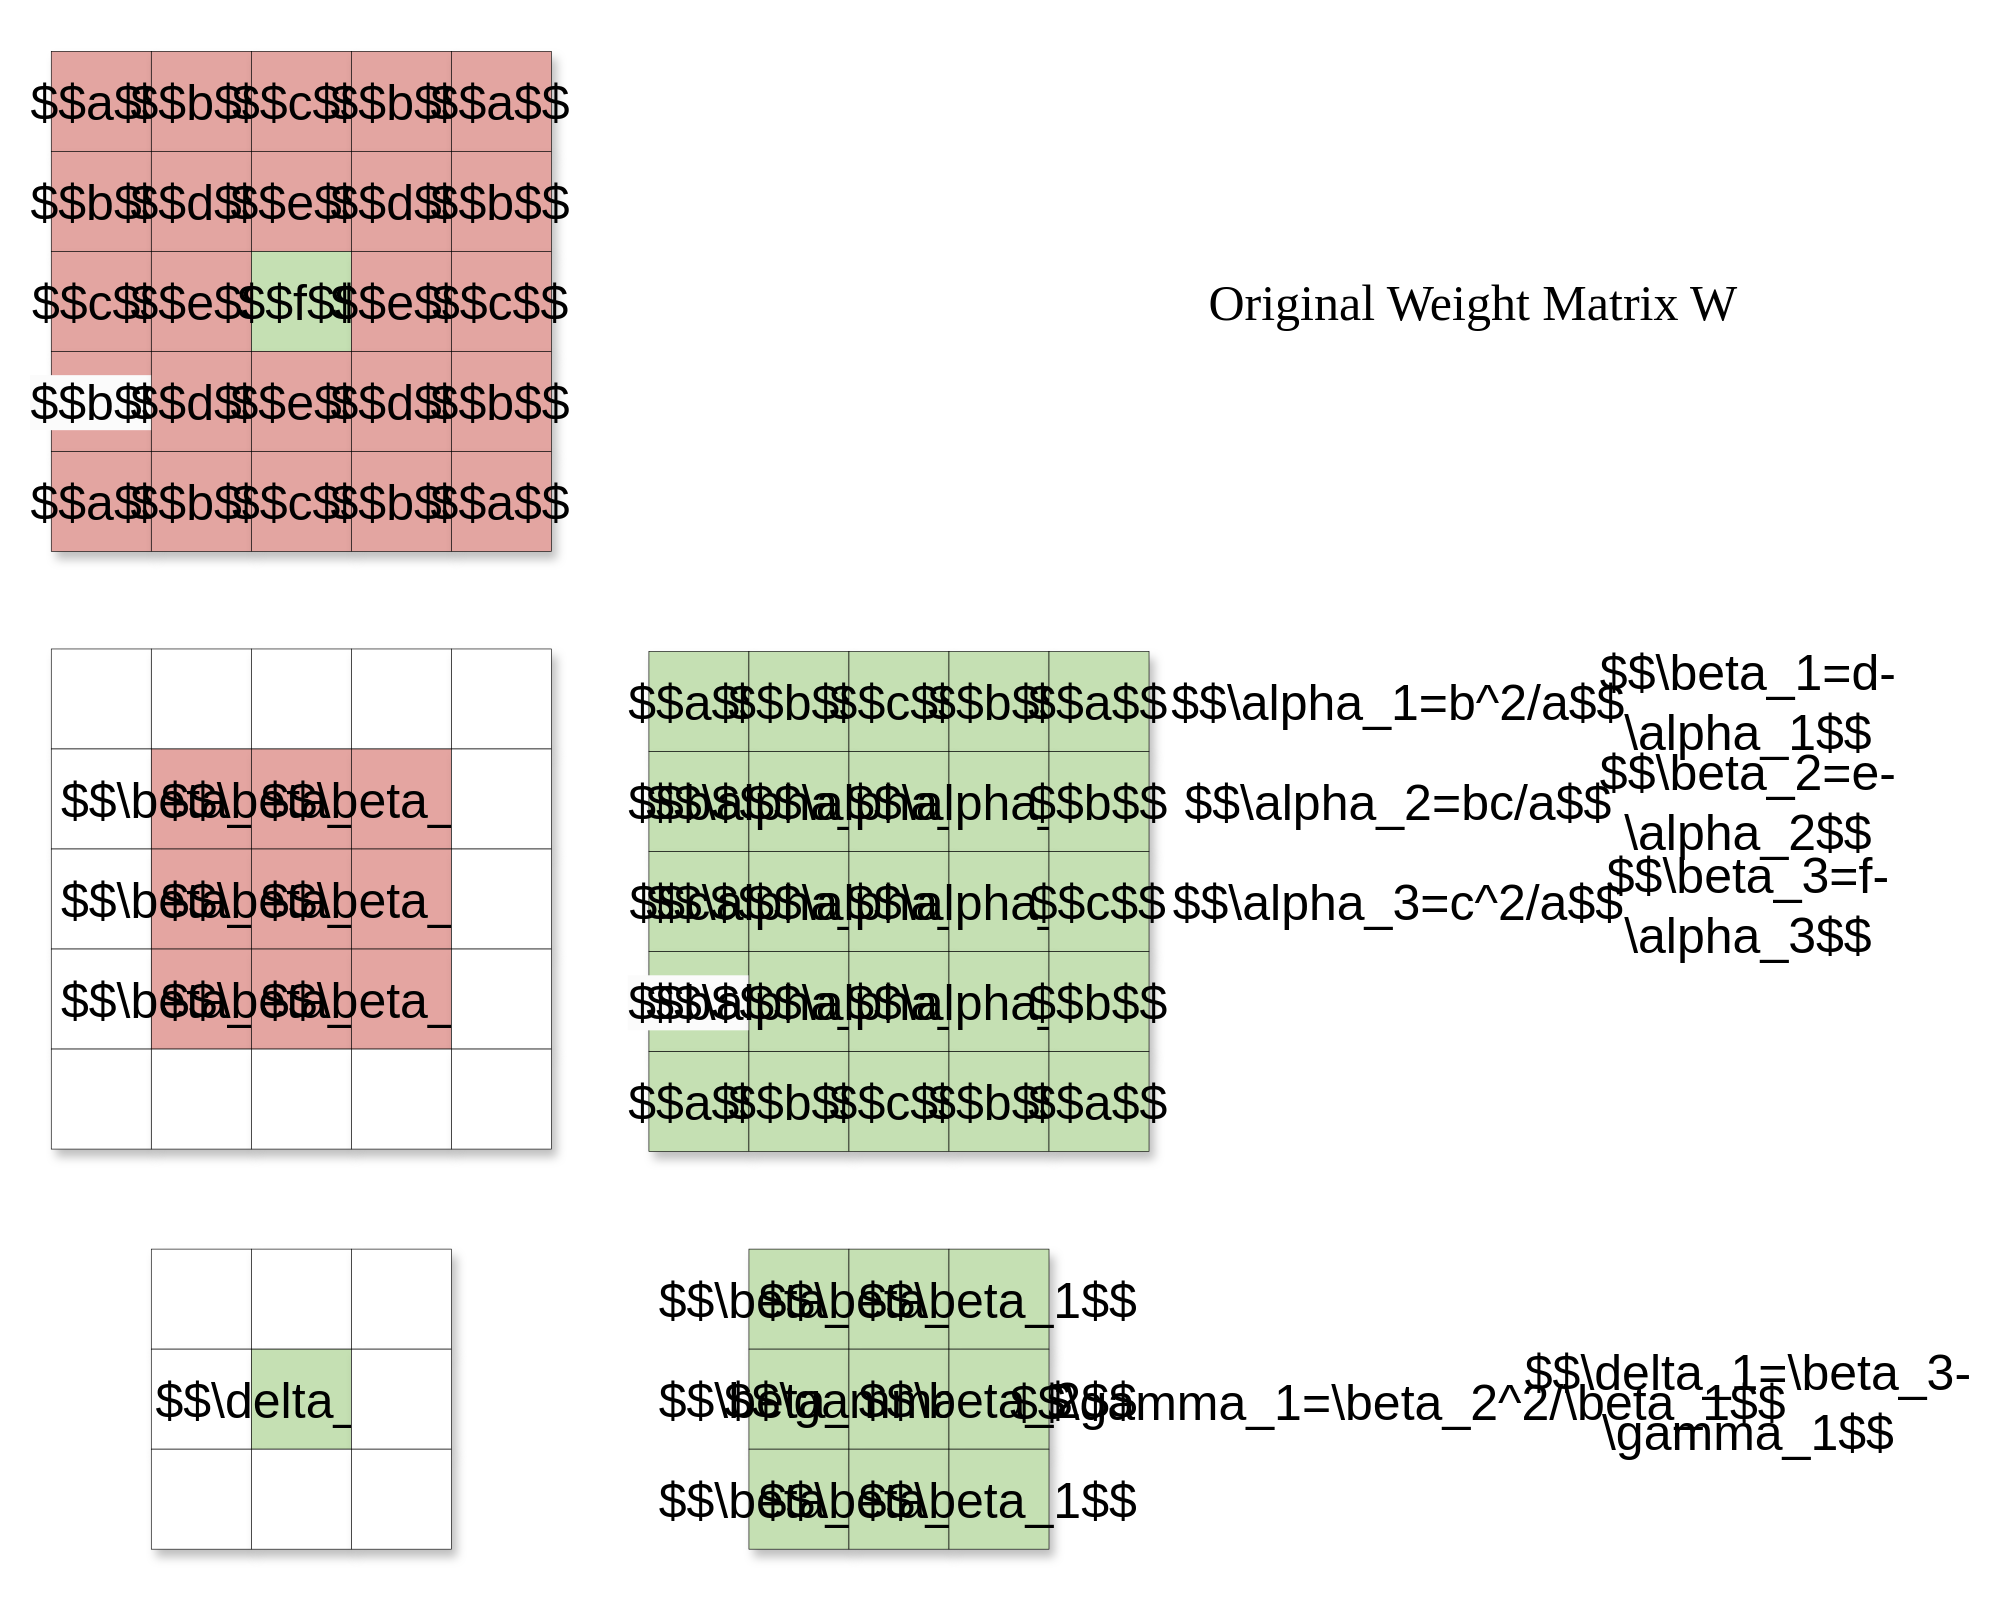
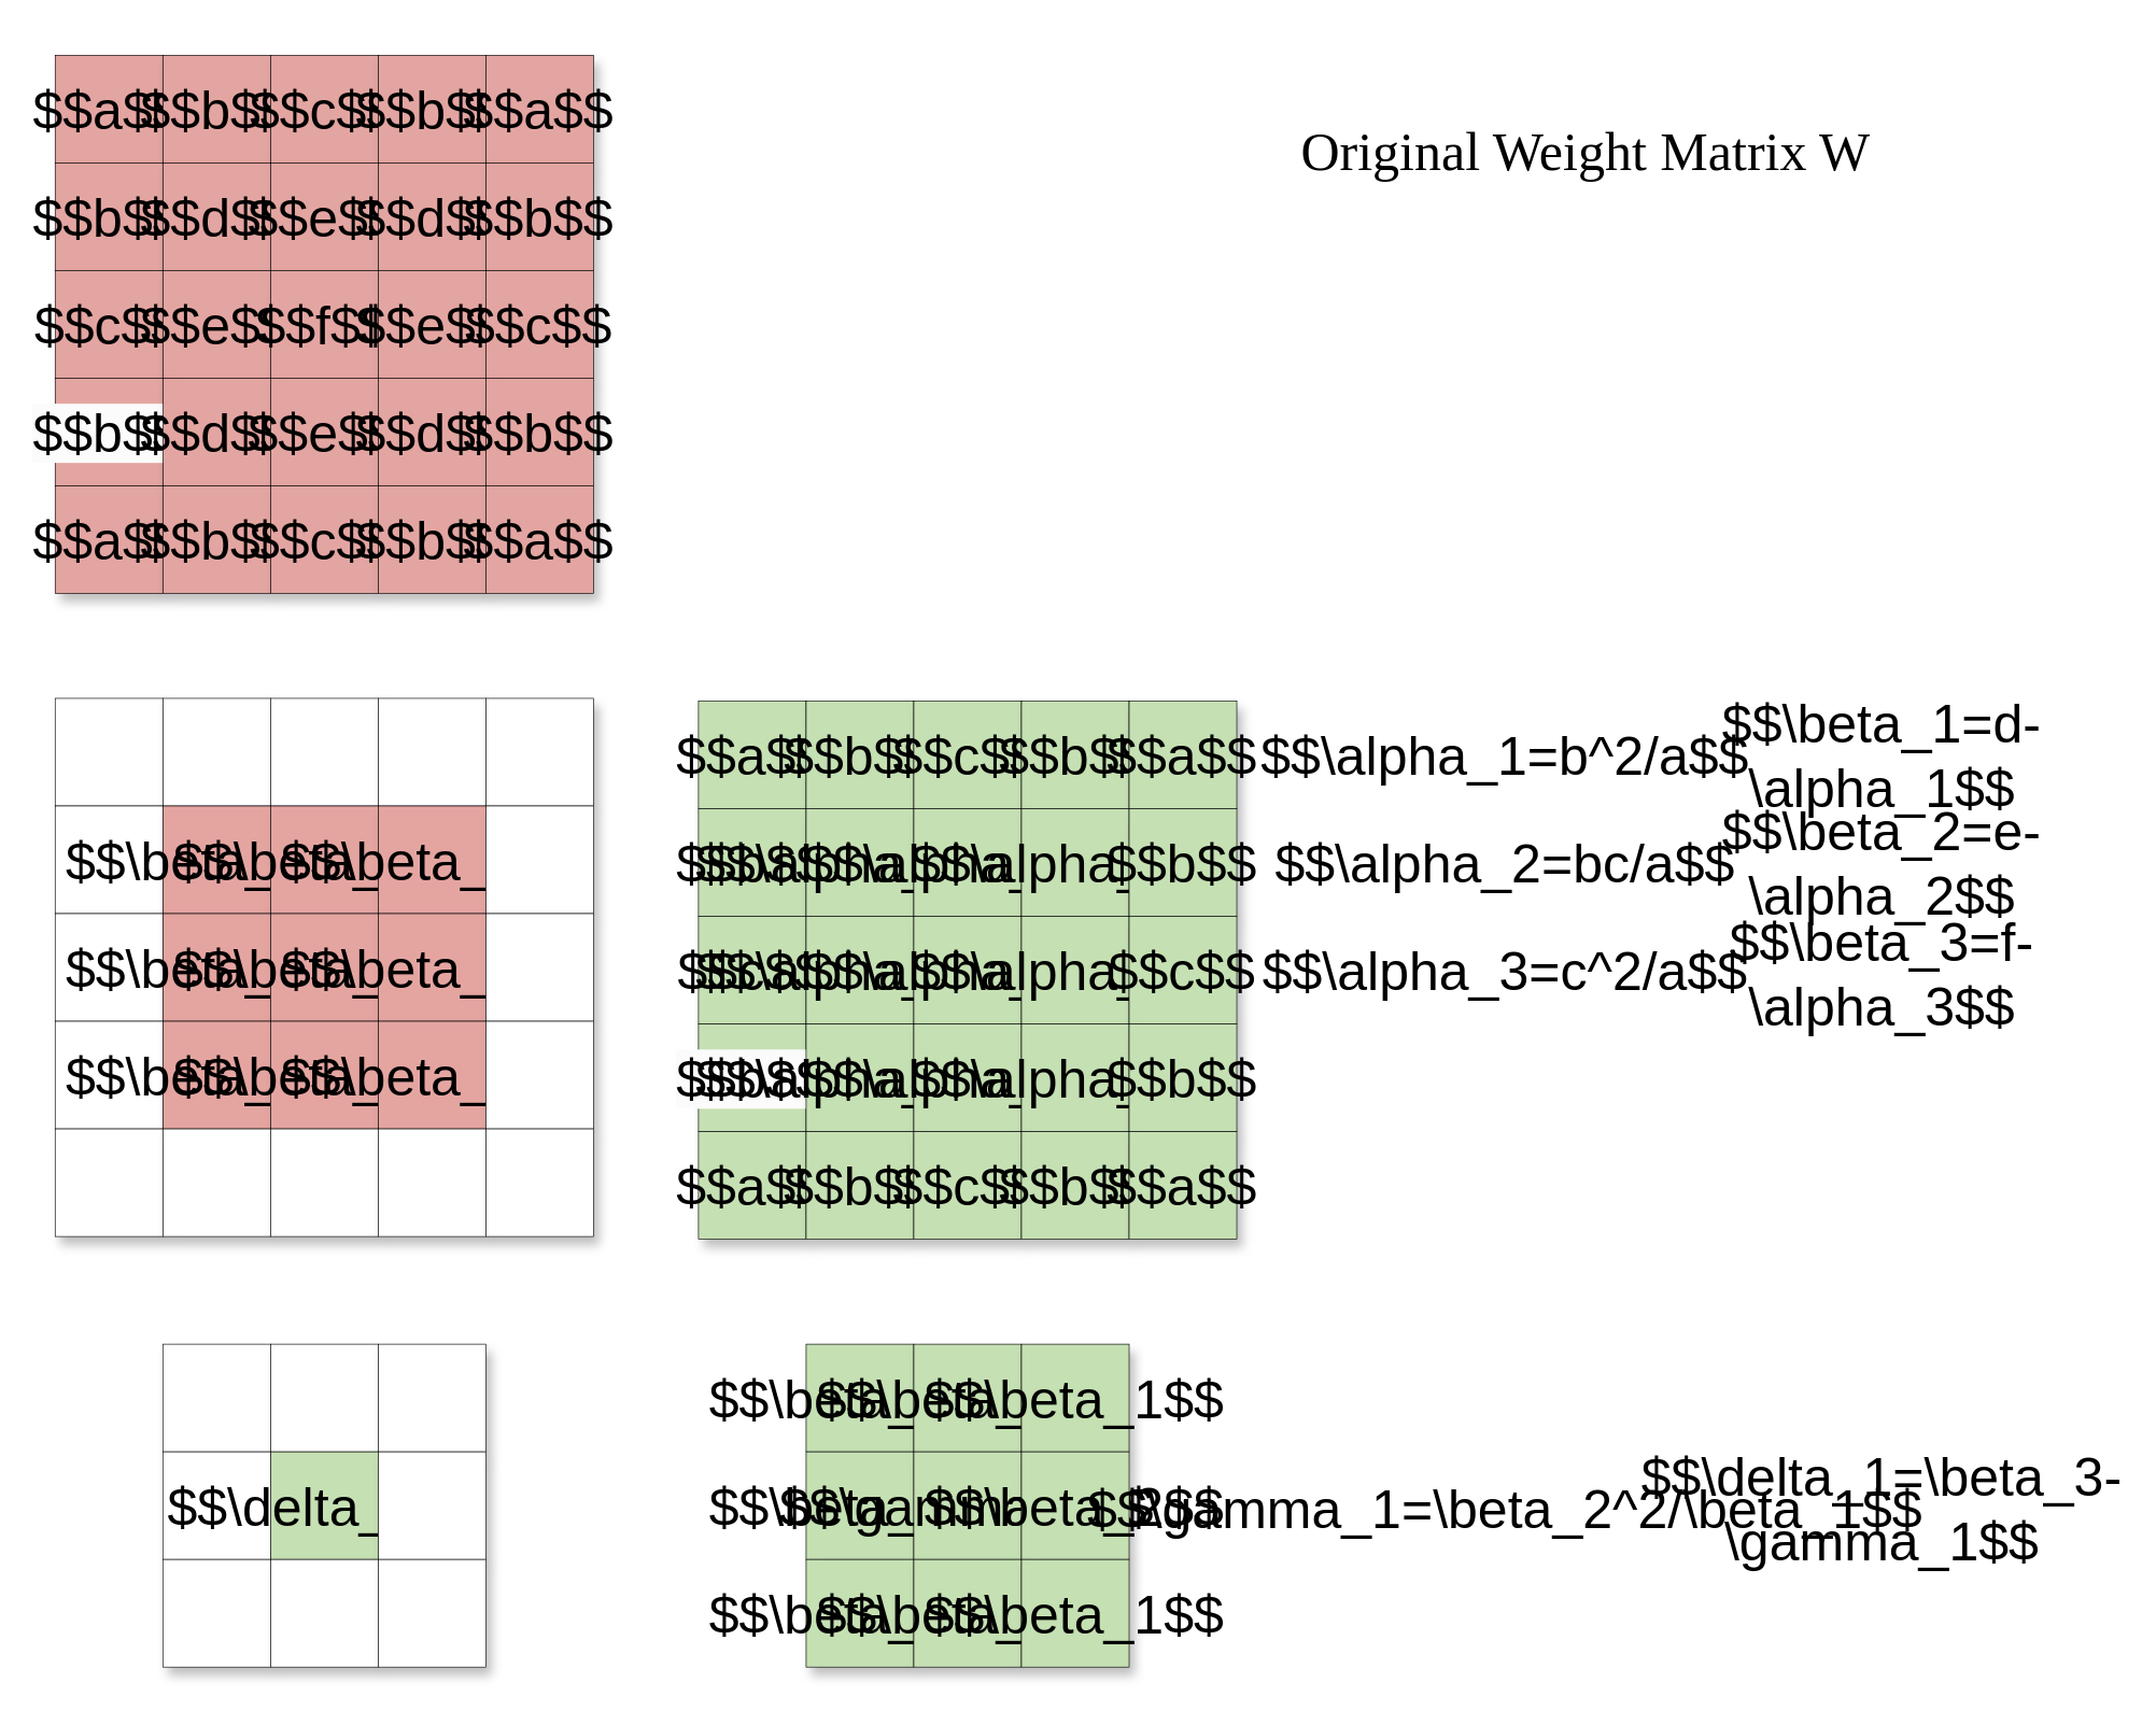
- <mxCell id="103" value="&lt;font face=&quot;Consolas&quot; style=&quot;font-size: 20px;&quot;&gt;Original Weight Matrix W&lt;/font&gt;" style="text;html=1;align=center;verticalAlign=middle;whiteSpace=wrap;rounded=0;" vertex="1" parent="1"><mxGeometry x="479" y="99" width="220" height="41" as="geometry" /></mxCell>
+ <mxCell id="103" value="&lt;font face=&quot;Consolas&quot; style=&quot;font-size: 20px;&quot;&gt;Original Weight Matrix W&lt;/font&gt;" style="text;html=1;align=center;verticalAlign=middle;whiteSpace=wrap;rounded=0;" vertex="1" parent="1"><mxGeometry x="479" y="34" width="220" height="41" as="geometry" /></mxCell>
- <mxCell id="14" value="&lt;span style=&quot;font-size: 20px;&quot;&gt;$$f$$&lt;/span&gt;" style="rounded=0;whiteSpace=wrap;html=1;strokeWidth=0.25;shadow=1;fillColor=#c5e0b3;fontSize=20;" vertex="1" parent="1"><mxGeometry x="100" y="100" width="40" height="40" as="geometry" /></mxCell>
+ <mxCell id="14" value="&lt;span style=&quot;font-size: 20px;&quot;&gt;$$f$$&lt;/span&gt;" style="rounded=0;whiteSpace=wrap;html=1;strokeWidth=0.25;shadow=1;fillColor=#e3a5a1;fontSize=20;" vertex="1" parent="1"><mxGeometry x="100" y="100" width="40" height="40" as="geometry" /></mxCell>
